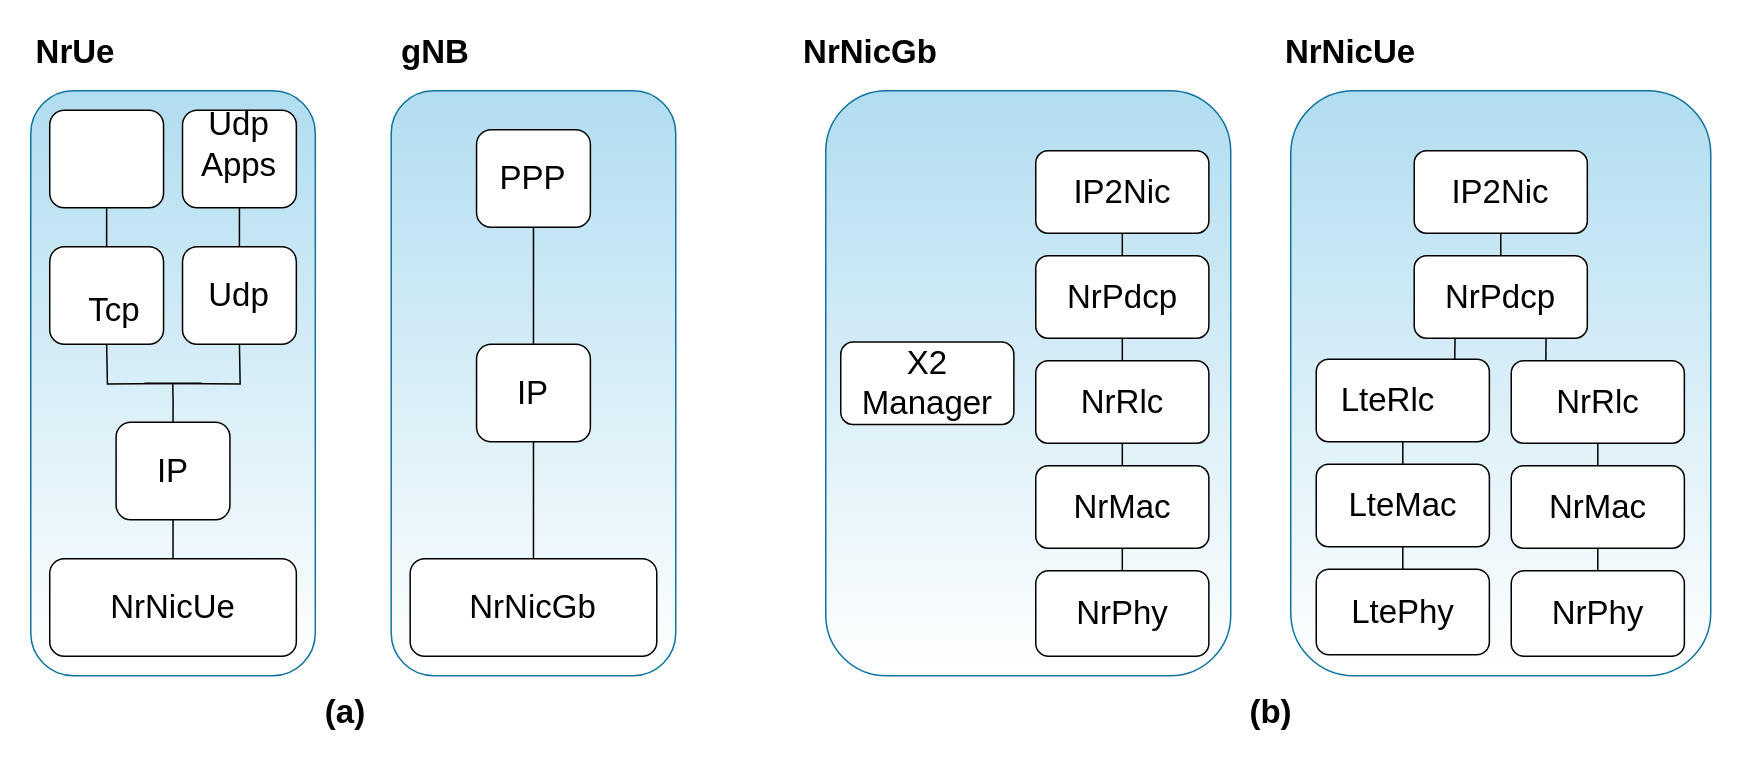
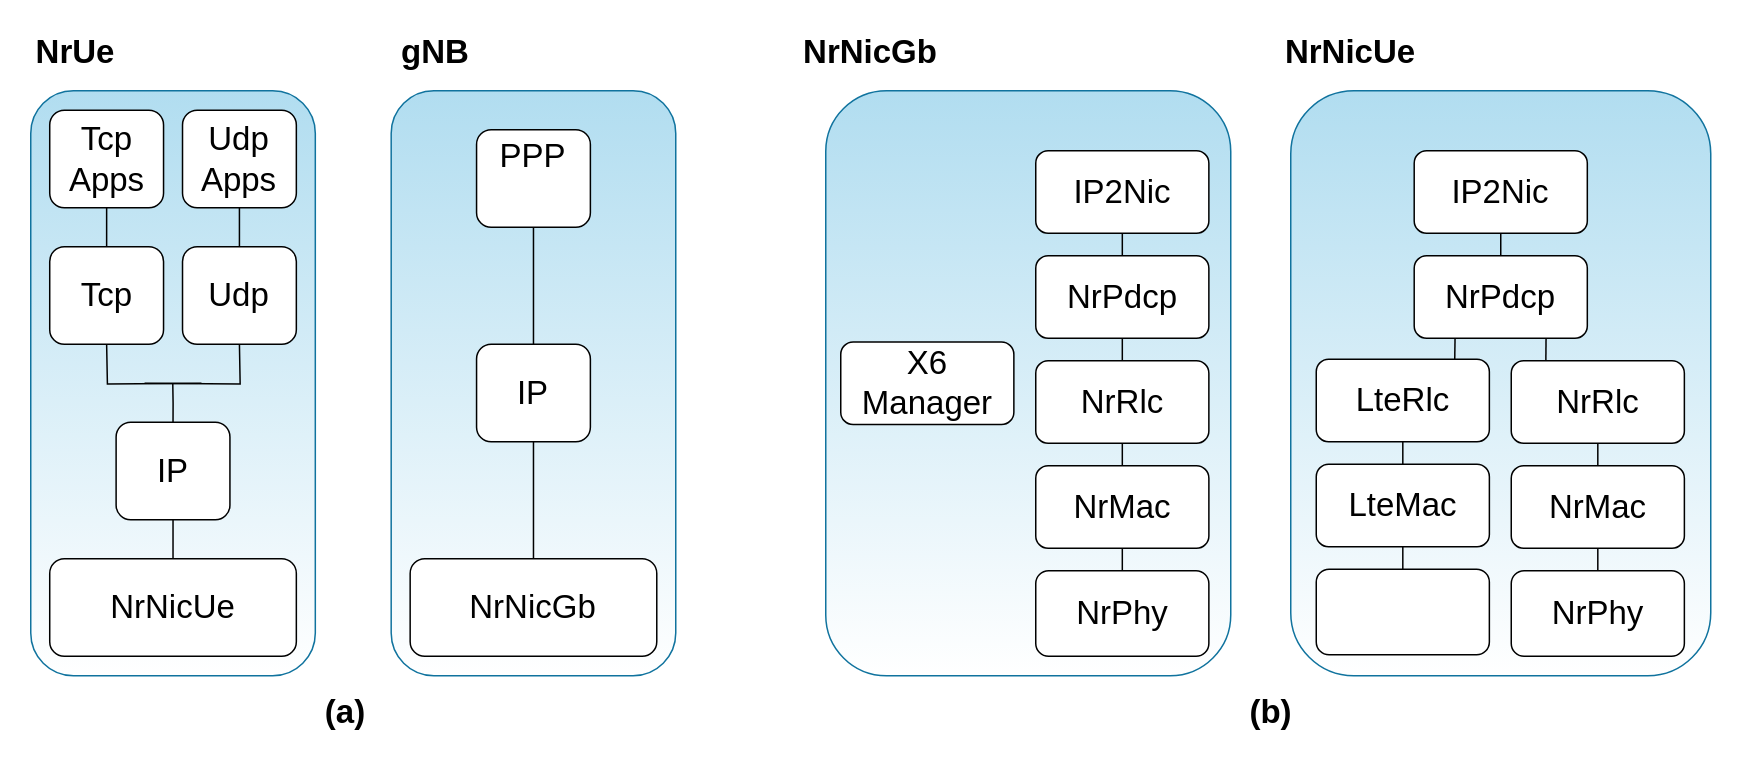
- <mxCell id="69" value="Udp Apps" style="text;html=1;strokeColor=none;fillColor=none;align=center;verticalAlign=middle;whiteSpace=wrap;rounded=0;fontSize=22;" parent="1" vertex="1"><mxGeometry x="129.12" y="80.5" width="60" height="30" as="geometry" /></mxCell>
+ <mxCell id="69" value="Udp Apps" style="text;html=1;strokeColor=none;fillColor=none;align=center;verticalAlign=middle;whiteSpace=wrap;rounded=0;fontSize=22;" parent="1" vertex="1"><mxGeometry x="129.12" y="90.5" width="60" height="30" as="geometry" /></mxCell>
+ <mxCell id="68" value="Tcp Apps" style="text;html=1;strokeColor=none;fillColor=none;align=center;verticalAlign=middle;whiteSpace=wrap;rounded=0;fontSize=22;" parent="1" vertex="1"><mxGeometry x="40.59" y="90.5" width="60" height="30" as="geometry" /></mxCell>
- <mxCell id="76" value="PPP" style="text;html=1;strokeColor=none;fillColor=none;align=center;verticalAlign=middle;whiteSpace=wrap;rounded=0;fontSize=22;" parent="1" vertex="1"><mxGeometry x="325.15" y="103.5" width="60" height="30" as="geometry" /></mxCell>
+ <mxCell id="76" value="PPP" style="text;html=1;strokeColor=none;fillColor=none;align=center;verticalAlign=middle;whiteSpace=wrap;rounded=0;fontSize=22;" parent="1" vertex="1"><mxGeometry x="325.15" y="88.5" width="60" height="30" as="geometry" /></mxCell>
- <mxCell id="70" value="Tcp" style="text;html=1;strokeColor=none;fillColor=none;align=center;verticalAlign=middle;whiteSpace=wrap;rounded=0;fontSize=22;" parent="1" vertex="1"><mxGeometry x="45.59" y="191.5" width="60" height="30" as="geometry" /></mxCell>
+ <mxCell id="70" value="Tcp" style="text;html=1;strokeColor=none;fillColor=none;align=center;verticalAlign=middle;whiteSpace=wrap;rounded=0;fontSize=22;" parent="1" vertex="1"><mxGeometry x="40.59" y="181.5" width="60" height="30" as="geometry" /></mxCell>
- <mxCell id="16" value="X2&lt;br&gt;Manager" style="text;html=1;strokeColor=none;fillColor=none;align=center;verticalAlign=middle;whiteSpace=wrap;rounded=0;fontSize=22;" parent="1" vertex="1"><mxGeometry x="587.71" y="240" width="60" height="30" as="geometry" /></mxCell>
+ <mxCell id="16" value="X6&lt;br&gt;Manager" style="text;html=1;strokeColor=none;fillColor=none;align=center;verticalAlign=middle;whiteSpace=wrap;rounded=0;fontSize=22;" parent="1" vertex="1"><mxGeometry x="587.71" y="240" width="60" height="30" as="geometry" /></mxCell>
- <mxCell id="35" value="LteRlc" style="text;html=1;strokeColor=none;fillColor=none;align=center;verticalAlign=middle;whiteSpace=wrap;rounded=0;fontSize=22;" parent="1" vertex="1"><mxGeometry x="894.7" y="251.5" width="60" height="30" as="geometry" /></mxCell>
+ <mxCell id="35" value="LteRlc" style="text;html=1;strokeColor=none;fillColor=none;align=center;verticalAlign=middle;whiteSpace=wrap;rounded=0;fontSize=22;" parent="1" vertex="1"><mxGeometry x="904.7" y="251.5" width="60" height="30" as="geometry" /></mxCell>
- <mxCell id="31" value="LtePhy" style="text;html=1;strokeColor=none;fillColor=none;align=center;verticalAlign=middle;whiteSpace=wrap;rounded=0;fontSize=22;" parent="1" vertex="1"><mxGeometry x="904.7" y="392.5" width="60" height="30" as="geometry" /></mxCell>
